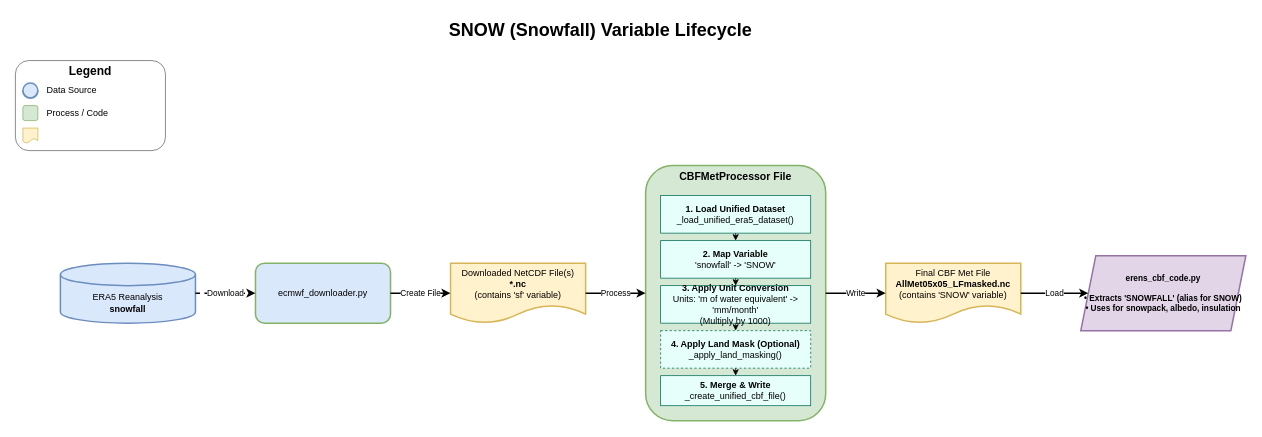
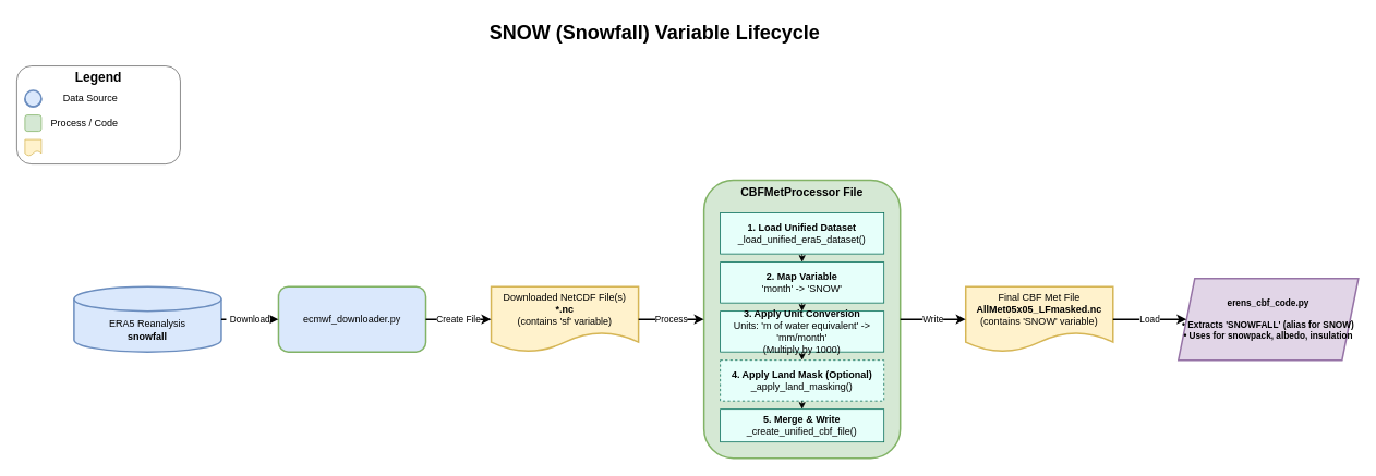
- <mxCell id="6" value="Data Source" style="text;html=1;strokeColor=none;fillColor=none;align=left;verticalAlign=middle;whiteSpace=wrap;rounded=0;" parent="1" vertex="1"><mxGeometry x="60" y="110" width="140" height="20" as="geometry" /></mxCell>
+ <mxCell id="6" value="Data Source" style="text;html=1;strokeColor=none;fillColor=none;align=left;verticalAlign=middle;whiteSpace=wrap;rounded=0;" parent="1" vertex="1"><mxGeometry x="75" y="110" width="140" height="20" as="geometry" /></mxCell>
- <mxCell id="15" value="&lt;b&gt;2. Map Variable&lt;/b&gt;&lt;br&gt;'snowfall' -&amp;gt; 'SNOW'" style="rounded=0;whiteSpace=wrap;html=1;align=center;fillColor=#e6fffa;strokeColor=#006b57;" parent="13" vertex="1"><mxGeometry x="20" y="100" width="200" height="50" as="geometry" /></mxCell>
+ <mxCell id="15" value="&lt;b&gt;2. Map Variable&lt;/b&gt;&lt;br&gt;'month' -&amp;gt; 'SNOW'" style="rounded=0;whiteSpace=wrap;html=1;align=center;fillColor=#e6fffa;strokeColor=#006b57;" parent="13" vertex="1"><mxGeometry x="20" y="100" width="200" height="50" as="geometry" /></mxCell>
- <mxCell id="10" value="ERA5 Reanalysis&lt;br&gt;&lt;b&gt;snowfall&lt;/b&gt;" style="shape=cylinder3;whiteSpace=wrap;html=1;boundedLbl=1;backgroundOutline=1;size=15;strokeWidth=2;fontSize=12;fontStyle=0;fillColor=#dae8fc;strokeColor=#6c8ebf;" parent="1" vertex="1"><mxGeometry x="80" y="350" width="180" height="80" as="geometry" /></mxCell>
+ <mxCell id="10" value="ERA5 Reanalysis&lt;br&gt;&lt;b&gt;snowfall&lt;/b&gt;" style="shape=cylinder3;whiteSpace=wrap;html=1;boundedLbl=1;backgroundOutline=1;size=15;strokeWidth=2;fontSize=12;fontStyle=0;fillColor=#dae8fc;strokeColor=#6c8ebf;" parent="1" vertex="1"><mxGeometry x="90" y="350" width="180" height="80" as="geometry" /></mxCell>
